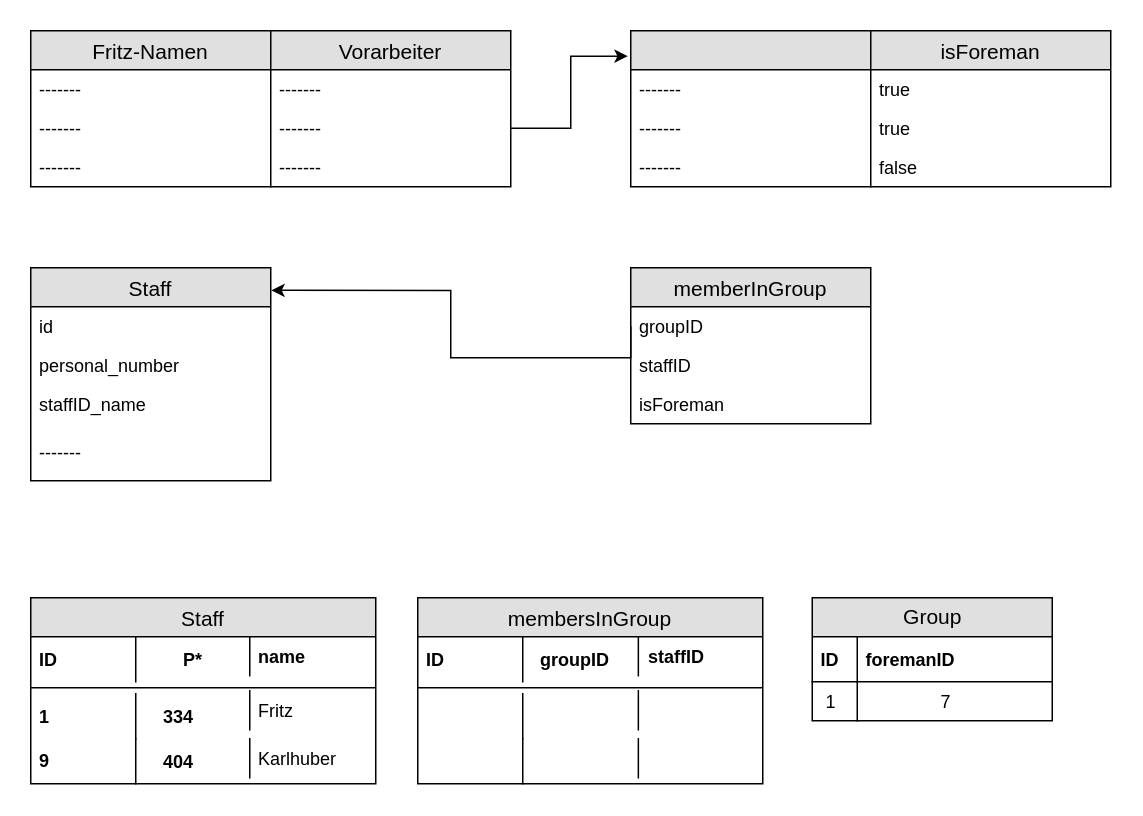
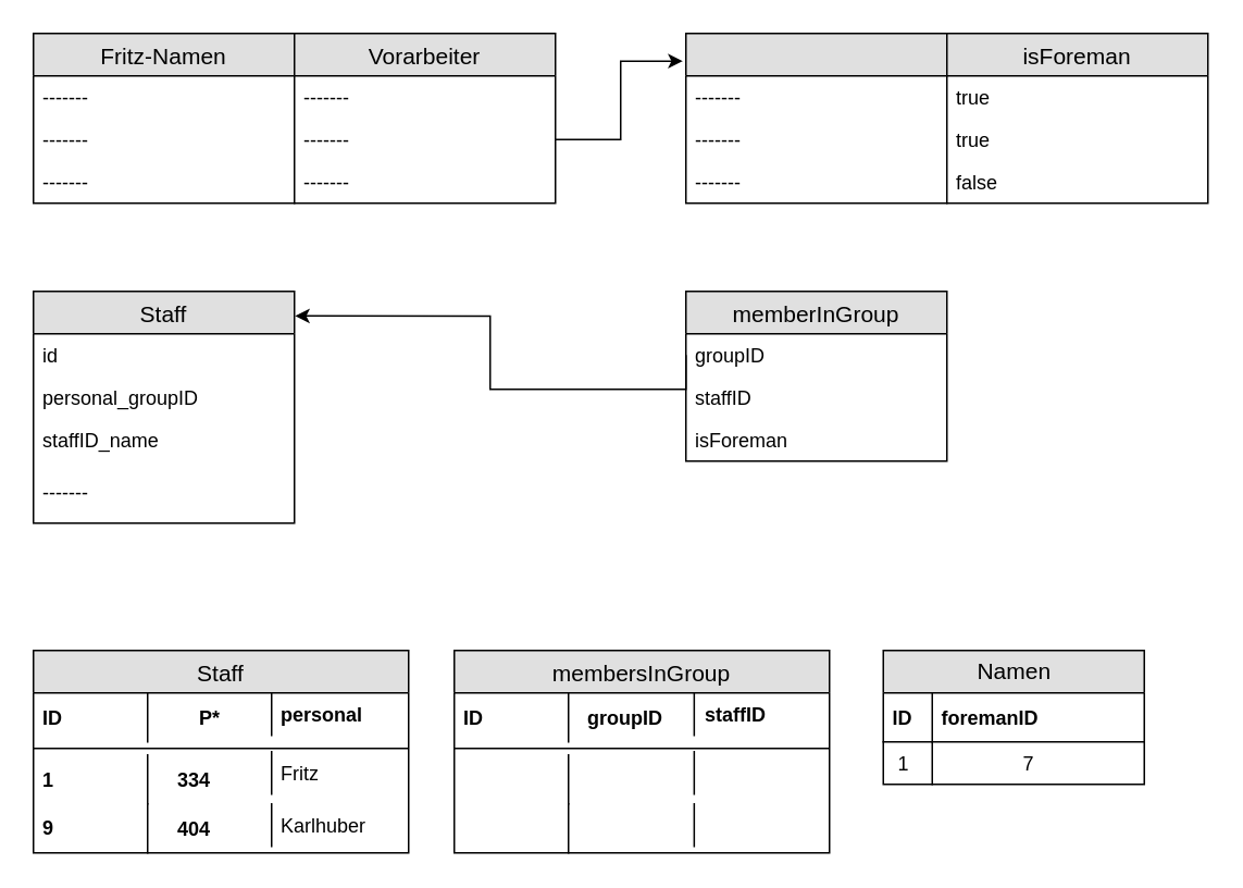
- <mxCell id="21" value="personal_number" style="text;strokeColor=none;fillColor=none;spacingLeft=4;spacingRight=4;overflow=hidden;rotatable=0;points=[[0,0.5],[1,0.5]];portConstraint=eastwest;fontSize=12;" parent="19" vertex="1"><mxGeometry y="52" width="160" height="26" as="geometry" /></mxCell>
+ <mxCell id="21" value="personal_groupID" style="text;strokeColor=none;fillColor=none;spacingLeft=4;spacingRight=4;overflow=hidden;rotatable=0;points=[[0,0.5],[1,0.5]];portConstraint=eastwest;fontSize=12;" parent="19" vertex="1"><mxGeometry y="52" width="160" height="26" as="geometry" /></mxCell>
- <mxCell id="57" value="Group" style="swimlane;fontStyle=0;childLayout=stackLayout;horizontal=1;startSize=26;fillColor=#e0e0e0;horizontalStack=0;resizeParent=1;resizeParentMax=0;resizeLast=0;collapsible=1;marginBottom=0;swimlaneFillColor=#ffffff;align=center;fontSize=14;html=1;" parent="1" vertex="1"><mxGeometry x="541" y="398" width="160" height="82" as="geometry" /></mxCell>
+ <mxCell id="57" value="Namen" style="swimlane;fontStyle=0;childLayout=stackLayout;horizontal=1;startSize=26;fillColor=#e0e0e0;horizontalStack=0;resizeParent=1;resizeParentMax=0;resizeLast=0;collapsible=1;marginBottom=0;swimlaneFillColor=#ffffff;align=center;fontSize=14;html=1;" parent="1" vertex="1"><mxGeometry x="541" y="398" width="160" height="82" as="geometry" /></mxCell>
- <mxCell id="37" value="name" style="shape=partialRectangle;top=0;left=0;right=0;bottom=0;align=left;verticalAlign=top;fillColor=none;spacingLeft=60;spacingRight=4;overflow=hidden;rotatable=0;points=[[0,0.5],[1,0.5]];portConstraint=eastwest;dropTarget=0;fontSize=12;fontStyle=1" parent="1" vertex="1"><mxGeometry x="110" y="424" width="120" height="26" as="geometry" /></mxCell>
+ <mxCell id="37" value="personal" style="shape=partialRectangle;top=0;left=0;right=0;bottom=0;align=left;verticalAlign=top;fillColor=none;spacingLeft=60;spacingRight=4;overflow=hidden;rotatable=0;points=[[0,0.5],[1,0.5]];portConstraint=eastwest;dropTarget=0;fontSize=12;fontStyle=1" parent="1" vertex="1"><mxGeometry x="110" y="424" width="120" height="26" as="geometry" /></mxCell>
